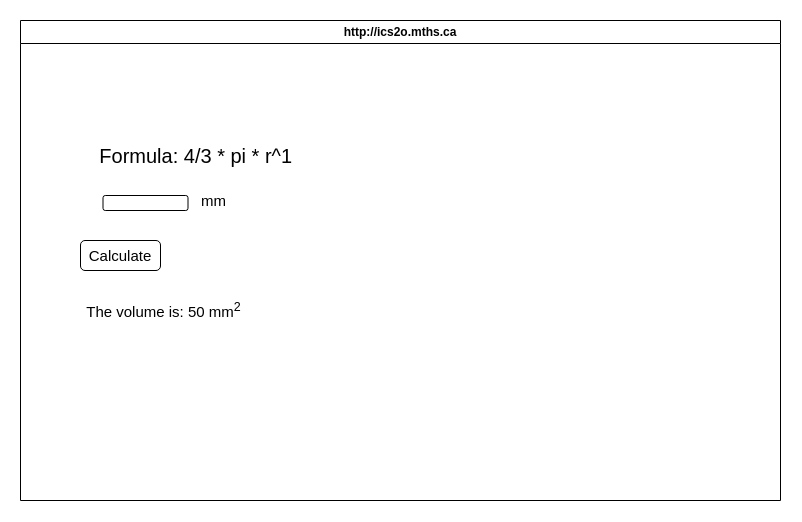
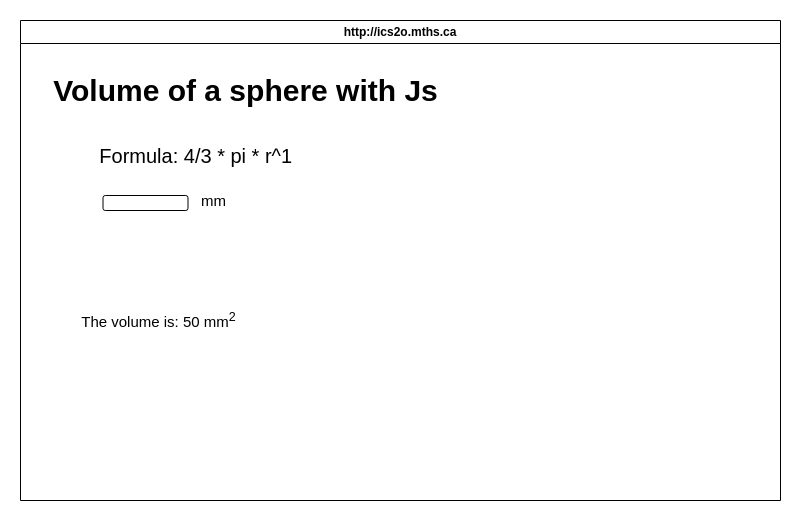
+ <mxCell id="8" value="&lt;h1&gt;&lt;font style=&quot;font-size: 30px;&quot;&gt;Volume of a sphere with Js&lt;/font&gt;&lt;/h1&gt;" style="text;html=1;align=center;verticalAlign=middle;resizable=0;points=[];autosize=1;strokeColor=none;fillColor=none;fontSize=15;" vertex="1" parent="1"><mxGeometry y="45" width="410" height="90" as="geometry" x="40" /></mxCell>
- <mxCell id="3" value="Calculate" style="rounded=1;whiteSpace=wrap;html=1;fontSize=15;" vertex="1" parent="2"><mxGeometry x="60" y="220" width="80" height="30" as="geometry" /></mxCell>
- <mxCell id="4" value="The volume is: 50 mm&lt;sup&gt;2&lt;/sup&gt;" style="text;html=1;align=center;verticalAlign=middle;resizable=0;points=[];autosize=1;strokeColor=none;fillColor=none;fontSize=15;" vertex="1" parent="2"><mxGeometry x="52.5" y="270" width="180" height="40" as="geometry" /></mxCell>
+ <mxCell id="4" value="The volume is: 50 mm&lt;sup&gt;2&lt;/sup&gt;" style="text;html=1;align=center;verticalAlign=middle;resizable=0;points=[];autosize=1;strokeColor=none;fillColor=none;fontSize=15;" vertex="1" parent="2"><mxGeometry x="47.5" y="280" width="180" height="40" as="geometry" /></mxCell>
